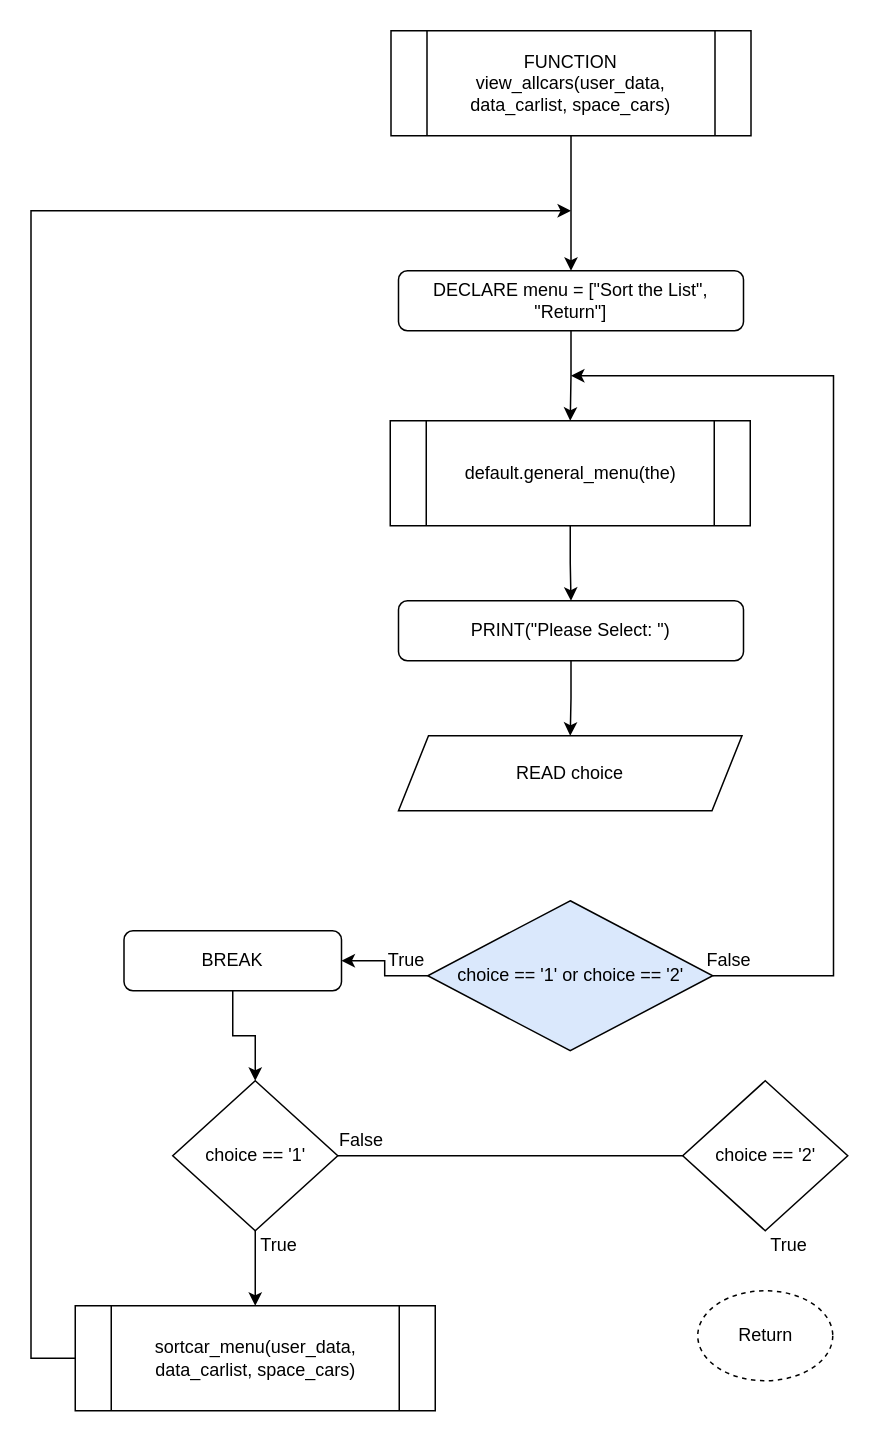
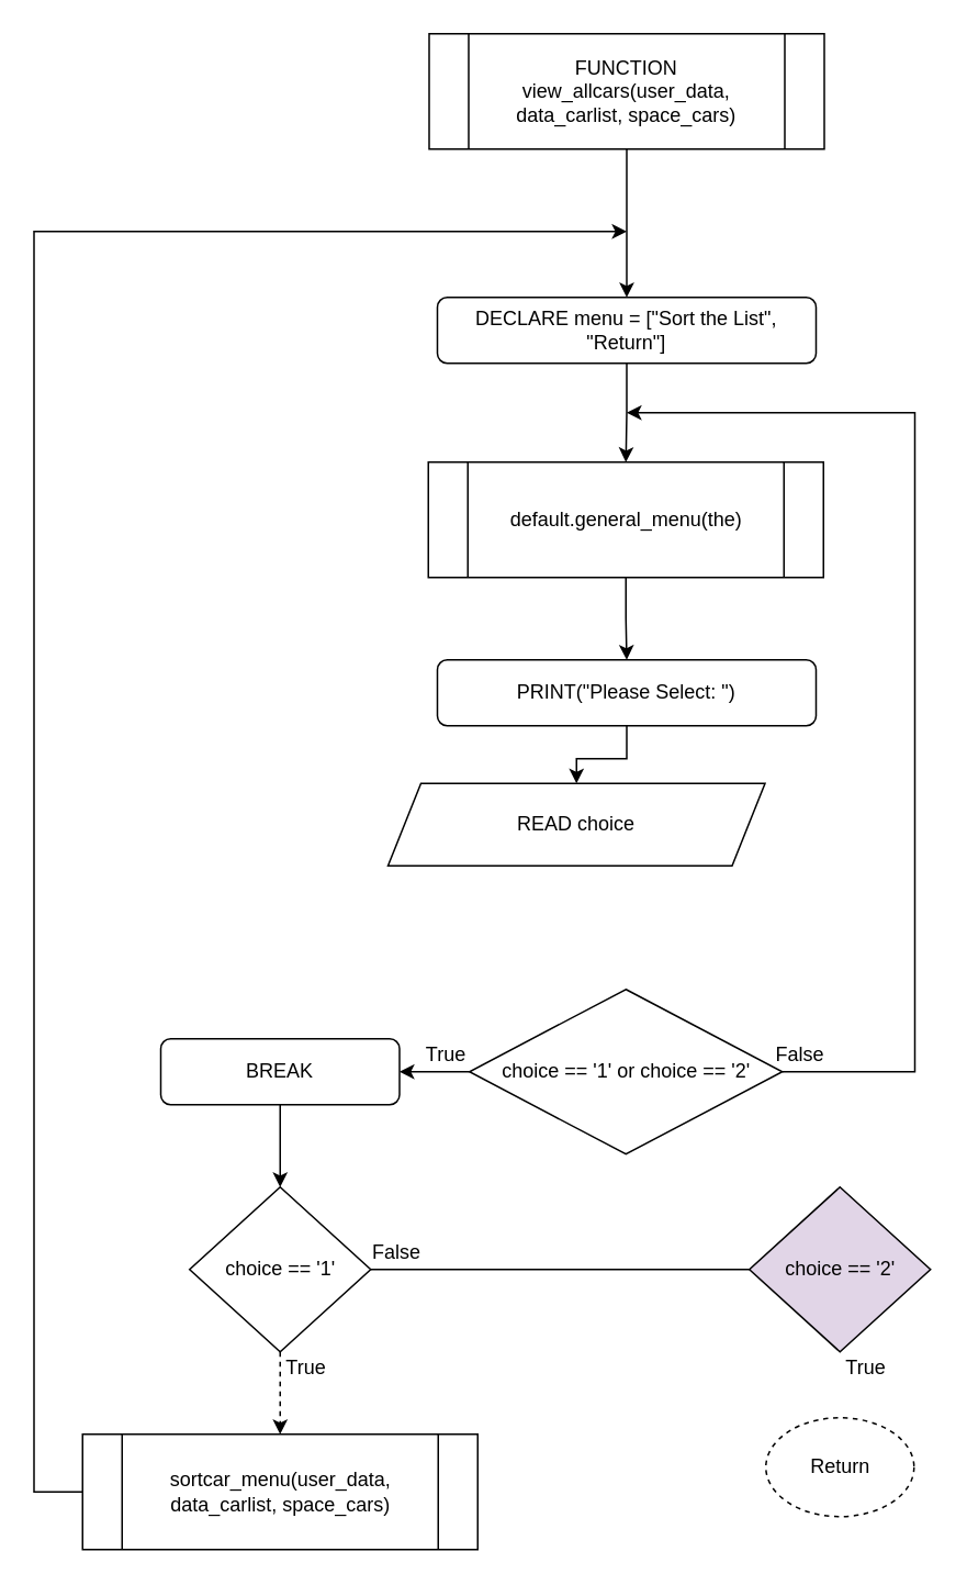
- <mxCell id="6" value="READ choice" style="shape=parallelogram;perimeter=parallelogramPerimeter;whiteSpace=wrap;html=1;fixedSize=1;" parent="1" vertex="1"><mxGeometry x="265" y="490" width="229" height="50" as="geometry" /></mxCell>
+ <mxCell id="6" value="READ choice" style="shape=parallelogram;perimeter=parallelogramPerimeter;whiteSpace=wrap;html=1;fixedSize=1;" parent="1" vertex="1"><mxGeometry x="235" y="475" width="229" height="50" as="geometry" /></mxCell>
- <mxCell id="27" value="BREAK" style="rounded=1;whiteSpace=wrap;html=1;" vertex="1" parent="1"><mxGeometry x="82" y="620" width="145" height="40" as="geometry" /></mxCell>
+ <mxCell id="27" value="BREAK" style="rounded=1;whiteSpace=wrap;html=1;" vertex="1" parent="1"><mxGeometry x="97" y="630" width="145" height="40" as="geometry" /></mxCell>
- <mxCell id="9" value="choice == '1' or choice == '2'" style="rhombus;whiteSpace=wrap;html=1;fillColor=#dae8fc;" parent="1" vertex="1"><mxGeometry x="284.5" y="600" width="190" height="100" as="geometry" /></mxCell>
+ <mxCell id="9" value="choice == '1' or choice == '2'" style="rhombus;whiteSpace=wrap;html=1;" parent="1" vertex="1"><mxGeometry x="284.5" y="600" width="190" height="100" as="geometry" /></mxCell>
- <mxCell id="13" value="choice == '2'" style="rhombus;whiteSpace=wrap;html=1;" parent="1" vertex="1"><mxGeometry x="454.5" y="720" width="110" height="100" as="geometry" /></mxCell>
+ <mxCell id="13" value="choice == '2'" style="rhombus;whiteSpace=wrap;html=1;fillColor=#e1d5e7;" parent="1" vertex="1"><mxGeometry x="454.5" y="720" width="110" height="100" as="geometry" /></mxCell>
- <mxCell id="11" value="" style="edgeStyle=orthogonalEdgeStyle;rounded=0;orthogonalLoop=1;jettySize=auto;html=1;endArrow=classic;endFill=1;" parent="1" source="12" target="23" edge="1"><mxGeometry relative="1" as="geometry" /></mxCell>
+ <mxCell id="11" value="" style="edgeStyle=orthogonalEdgeStyle;rounded=0;orthogonalLoop=1;jettySize=auto;html=1;endArrow=classic;endFill=1;dashed=1;" parent="1" source="12" target="23" edge="1"><mxGeometry relative="1" as="geometry" /></mxCell>
